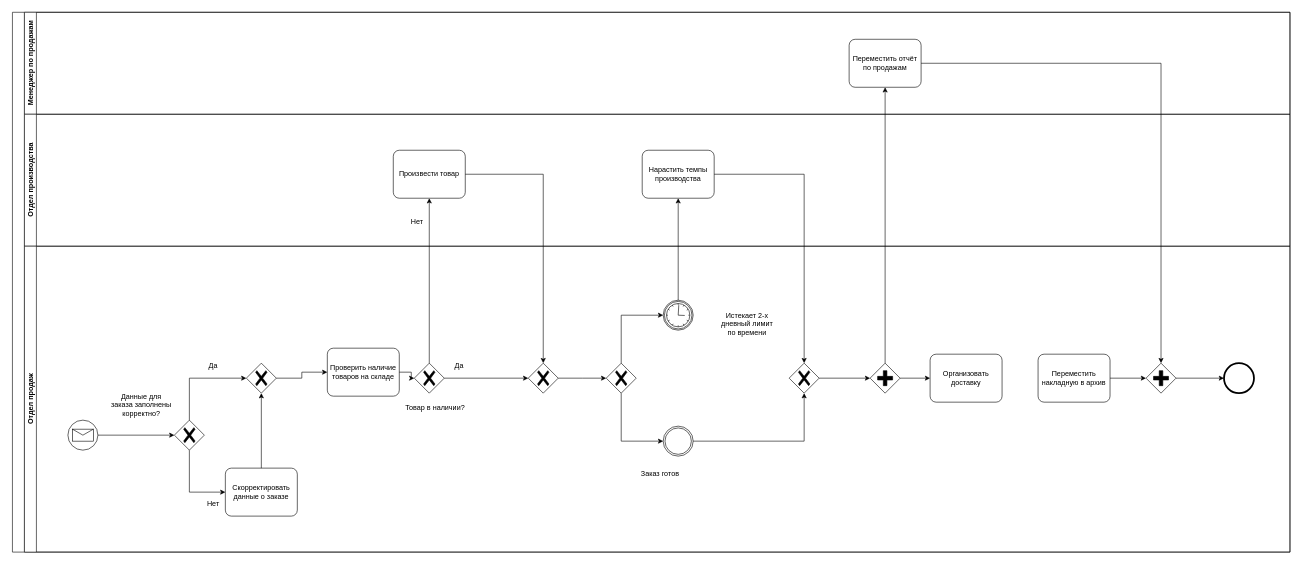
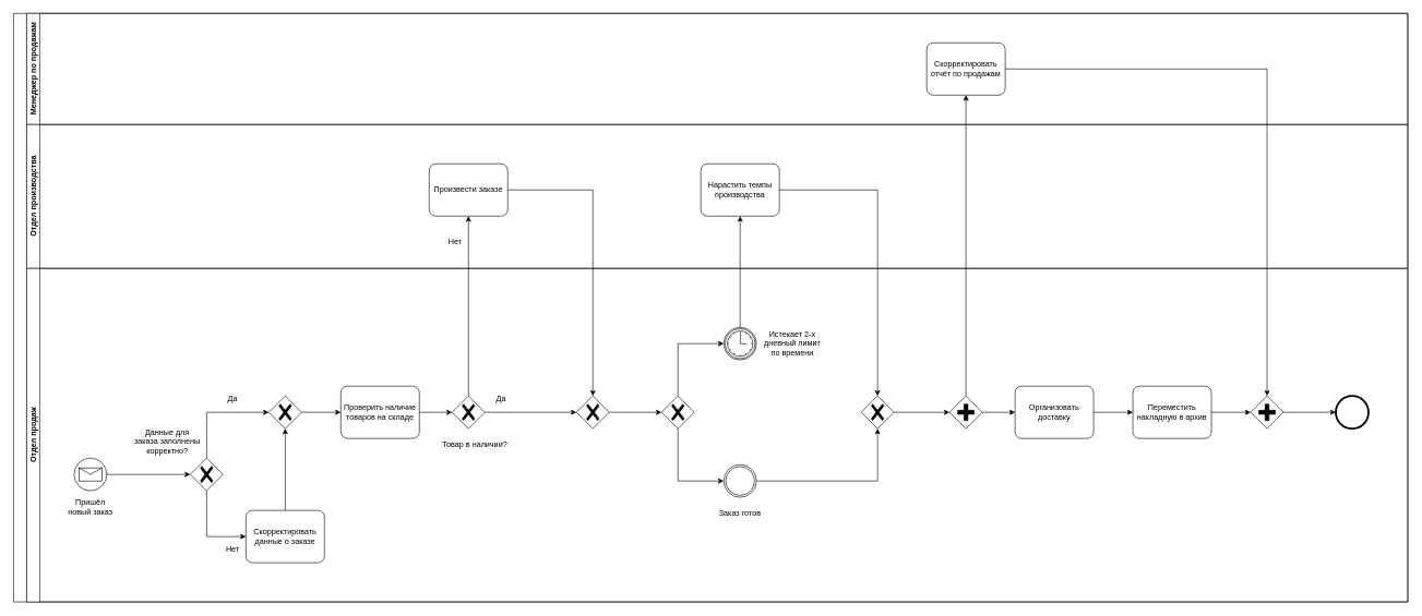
- <mxCell id="4" value="Переместить отчёт по продажам" style="points=[[0.25,0,0],[0.5,0,0],[0.75,0,0],[1,0.25,0],[1,0.5,0],[1,0.75,0],[0.75,1,0],[0.5,1,0],[0.25,1,0],[0,0.75,0],[0,0.5,0],[0,0.25,0]];shape=mxgraph.bpmn.task;whiteSpace=wrap;rectStyle=rounded;size=10;html=1;container=1;expand=0;collapsible=0;taskMarker=abstract;" parent="3" vertex="1"><mxGeometry x="1375" y="45" width="120" height="80" as="geometry" /></mxCell>
+ <mxCell id="4" value="Скорректировать отчёт по продажам" style="points=[[0.25,0,0],[0.5,0,0],[0.75,0,0],[1,0.25,0],[1,0.5,0],[1,0.75,0],[0.75,1,0],[0.5,1,0],[0.25,1,0],[0,0.75,0],[0,0.5,0],[0,0.25,0]];shape=mxgraph.bpmn.task;whiteSpace=wrap;rectStyle=rounded;size=10;html=1;container=1;expand=0;collapsible=0;taskMarker=abstract;" parent="3" vertex="1"><mxGeometry x="1375" y="45" width="120" height="80" as="geometry" /></mxCell>
- <mxCell id="6" value="Произвести товар" style="points=[[0.25,0,0],[0.5,0,0],[0.75,0,0],[1,0.25,0],[1,0.5,0],[1,0.75,0],[0.75,1,0],[0.5,1,0],[0.25,1,0],[0,0.75,0],[0,0.5,0],[0,0.25,0]];shape=mxgraph.bpmn.task;whiteSpace=wrap;rectStyle=rounded;size=10;html=1;container=1;expand=0;collapsible=0;taskMarker=abstract;" parent="5" vertex="1"><mxGeometry x="615" y="60" width="120" height="80" as="geometry" /></mxCell>
+ <mxCell id="6" value="Произвести заказе" style="points=[[0.25,0,0],[0.5,0,0],[0.75,0,0],[1,0.25,0],[1,0.5,0],[1,0.75,0],[0.75,1,0],[0.5,1,0],[0.25,1,0],[0,0.75,0],[0,0.5,0],[0,0.25,0]];shape=mxgraph.bpmn.task;whiteSpace=wrap;rectStyle=rounded;size=10;html=1;container=1;expand=0;collapsible=0;taskMarker=abstract;" parent="5" vertex="1"><mxGeometry x="615" y="60" width="120" height="80" as="geometry" /></mxCell>
- <mxCell id="31" value="Истекает 2-х дневный лимит по времени" style="text;html=1;align=center;verticalAlign=middle;whiteSpace=wrap;rounded=0;" parent="9" vertex="1"><mxGeometry x="1155" y="115" width="100" height="30" as="geometry" /></mxCell>
+ <mxCell id="31" value="Истекает 2-х дневный лимит по времени" style="text;html=1;align=center;verticalAlign=middle;whiteSpace=wrap;rounded=0;" parent="9" vertex="1"><mxGeometry x="1120" y="100" width="100" height="30" as="geometry" /></mxCell>
- <mxCell id="14" value="Проверить наличие товаров на складе" style="points=[[0.25,0,0],[0.5,0,0],[0.75,0,0],[1,0.25,0],[1,0.5,0],[1,0.75,0],[0.75,1,0],[0.5,1,0],[0.25,1,0],[0,0.75,0],[0,0.5,0],[0,0.25,0]];shape=mxgraph.bpmn.task;whiteSpace=wrap;rectStyle=rounded;size=10;html=1;container=1;expand=0;collapsible=0;taskMarker=abstract;" parent="9" vertex="1"><mxGeometry x="505" y="170" width="120" height="80" as="geometry" /></mxCell>
+ <mxCell id="14" value="Проверить наличие товаров на складе" style="points=[[0.25,0,0],[0.5,0,0],[0.75,0,0],[1,0.25,0],[1,0.5,0],[1,0.75,0],[0.75,1,0],[0.5,1,0],[0.25,1,0],[0,0.75,0],[0,0.5,0],[0,0.25,0]];shape=mxgraph.bpmn.task;whiteSpace=wrap;rectStyle=rounded;size=10;html=1;container=1;expand=0;collapsible=0;taskMarker=abstract;" parent="9" vertex="1"><mxGeometry x="480" y="180" width="120" height="80" as="geometry" /></mxCell>
+ <mxCell id="39" style="edgeStyle=orthogonalEdgeStyle;rounded=0;orthogonalLoop=1;jettySize=auto;html=1;" parent="9" source="40" target="41" edge="1"><mxGeometry relative="1" as="geometry" /></mxCell>
- <mxCell id="17" value="Данные для заказа заполнены корректно?" style="text;html=1;align=center;verticalAlign=middle;whiteSpace=wrap;rounded=0;" parent="9" vertex="1"><mxGeometry x="141" y="250" width="107.5" height="30" as="geometry" /></mxCell>
+ <mxCell id="17" value="Данные для заказа заполнены корректно?" style="text;html=1;align=center;verticalAlign=middle;whiteSpace=wrap;rounded=0;" parent="9" vertex="1"><mxGeometry x="161" y="250" width="107.5" height="30" as="geometry" /></mxCell>
+ <mxCell id="12" value="Пришёл новый заказ" style="text;html=1;align=center;verticalAlign=middle;whiteSpace=wrap;rounded=0;" parent="9" vertex="1"><mxGeometry x="60" y="350" width="75" height="30" as="geometry" /></mxCell>
- <mxCell id="32" value="Заказ готов" style="text;html=1;align=center;verticalAlign=middle;whiteSpace=wrap;rounded=0;" parent="9" vertex="1"><mxGeometry x="1010" y="365" width="100" height="30" as="geometry" /></mxCell>
+ <mxCell id="32" value="Заказ готов" style="text;html=1;align=center;verticalAlign=middle;whiteSpace=wrap;rounded=0;" parent="9" vertex="1"><mxGeometry x="1040" y="360" width="100" height="30" as="geometry" /></mxCell>
